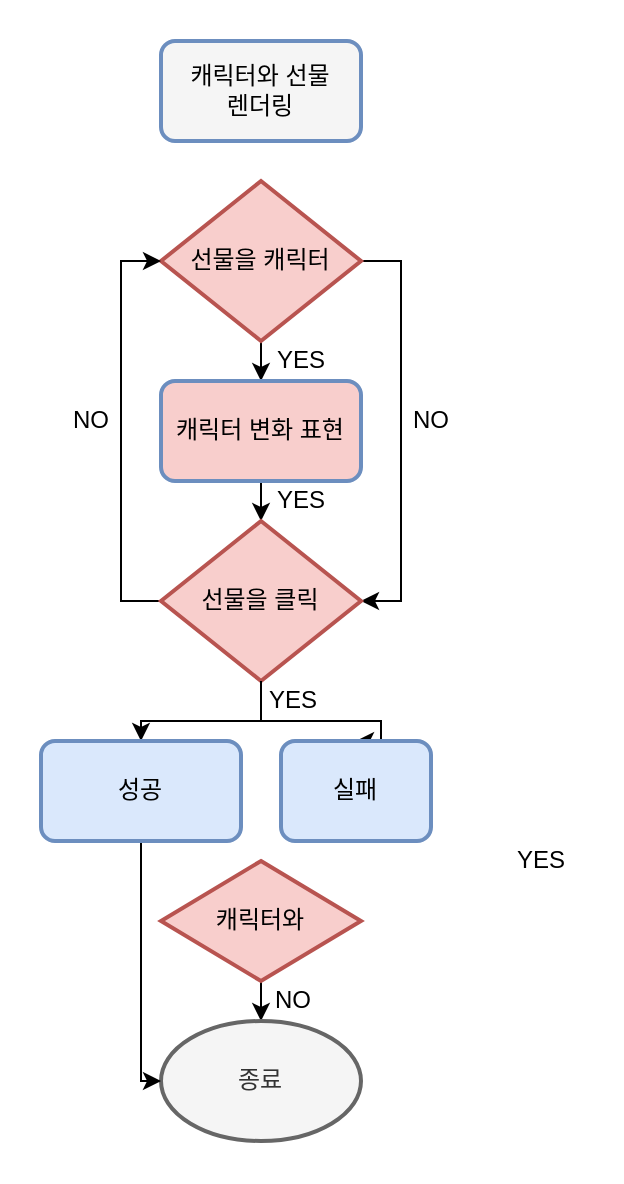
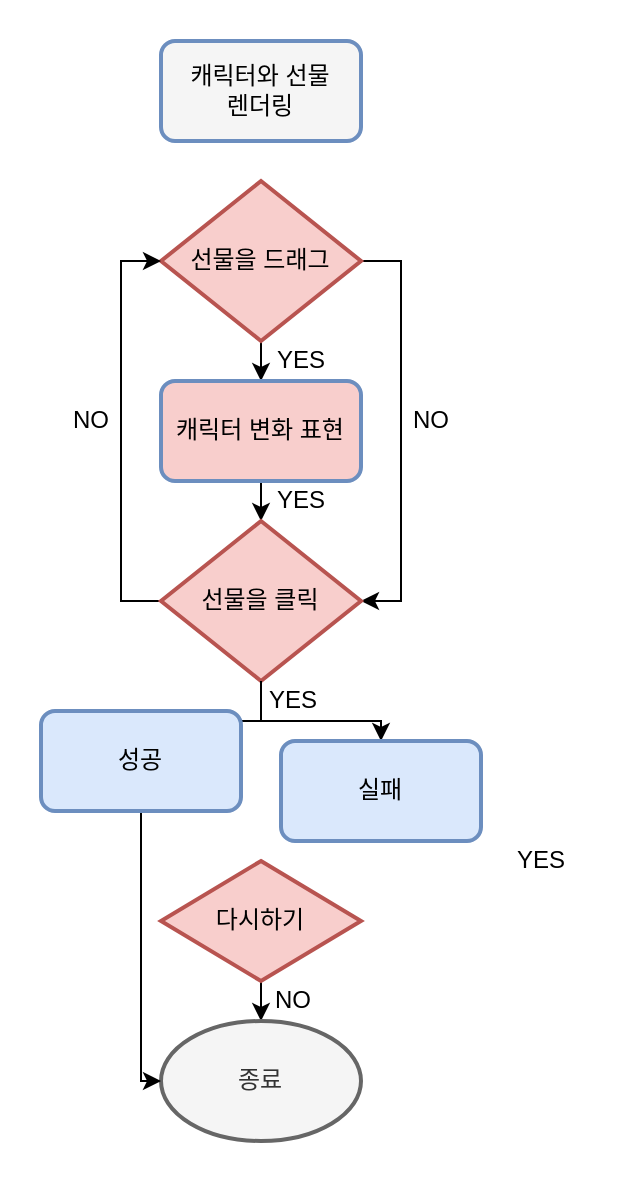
- <mxCell id="5" value="선물을 캐릭터" style="strokeWidth=2;html=1;shape=mxgraph.flowchart.decision;whiteSpace=wrap;fillColor=#f8cecc;strokeColor=#b85450;" vertex="1" parent="1"><mxGeometry x="80" y="90" width="100" height="80" as="geometry" /></mxCell>
+ <mxCell id="5" value="선물을 드래그" style="strokeWidth=2;html=1;shape=mxgraph.flowchart.decision;whiteSpace=wrap;fillColor=#f8cecc;strokeColor=#b85450;" vertex="1" parent="1"><mxGeometry x="80" y="90" width="100" height="80" as="geometry" /></mxCell>
- <mxCell id="23" value="성공" style="rounded=1;whiteSpace=wrap;html=1;absoluteArcSize=1;arcSize=14;strokeWidth=2;fillColor=#dae8fc;strokeColor=#6c8ebf;" vertex="1" parent="1"><mxGeometry x="20" y="370" width="100" height="50" as="geometry" /></mxCell>
+ <mxCell id="23" value="성공" style="rounded=1;whiteSpace=wrap;html=1;absoluteArcSize=1;arcSize=14;strokeWidth=2;fillColor=#dae8fc;strokeColor=#6c8ebf;" vertex="1" parent="1"><mxGeometry x="20" y="355" width="100" height="50" as="geometry" /></mxCell>
- <mxCell id="24" value="실패" style="rounded=1;whiteSpace=wrap;html=1;absoluteArcSize=1;arcSize=14;strokeWidth=2;fillColor=#dae8fc;strokeColor=#6c8ebf;" vertex="1" parent="1"><mxGeometry x="140" y="370" width="75" height="50" as="geometry" /></mxCell>
+ <mxCell id="24" value="실패" style="rounded=1;whiteSpace=wrap;html=1;absoluteArcSize=1;arcSize=14;strokeWidth=2;fillColor=#dae8fc;strokeColor=#6c8ebf;" vertex="1" parent="1"><mxGeometry x="140" y="370" width="100" height="50" as="geometry" /></mxCell>
- <mxCell id="18" value="캐릭터와" style="strokeWidth=2;html=1;shape=mxgraph.flowchart.decision;whiteSpace=wrap;fillColor=#f8cecc;strokeColor=#b85450;" vertex="1" parent="1"><mxGeometry x="80" y="430" width="100" height="60" as="geometry" /></mxCell>
+ <mxCell id="18" value="다시하기" style="strokeWidth=2;html=1;shape=mxgraph.flowchart.decision;whiteSpace=wrap;fillColor=#f8cecc;strokeColor=#b85450;" vertex="1" parent="1"><mxGeometry x="80" y="430" width="100" height="60" as="geometry" /></mxCell>
